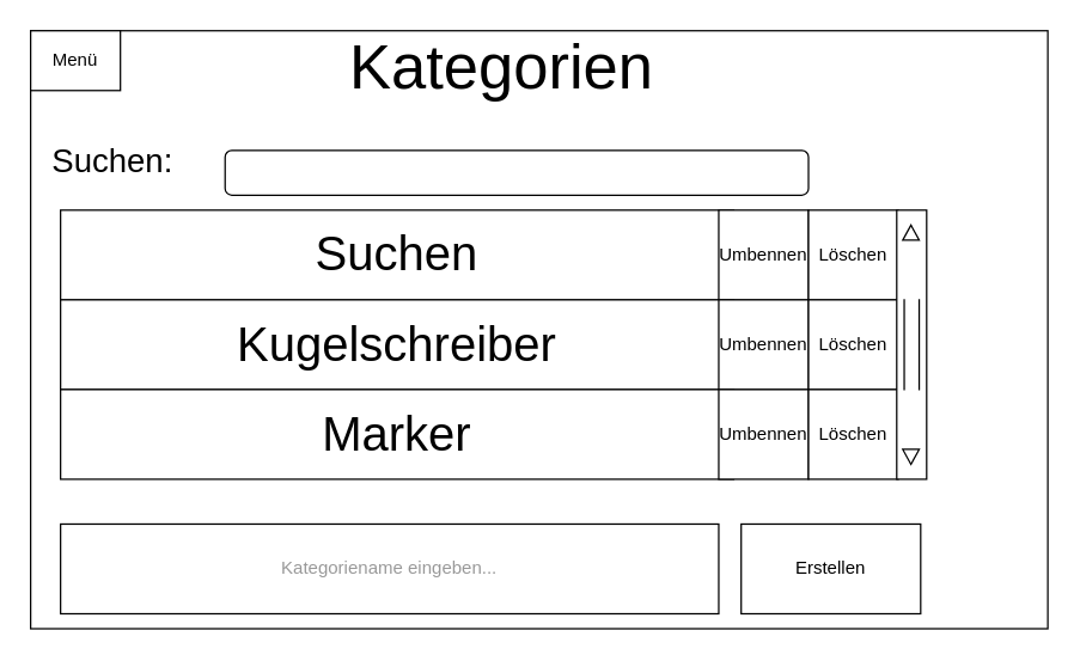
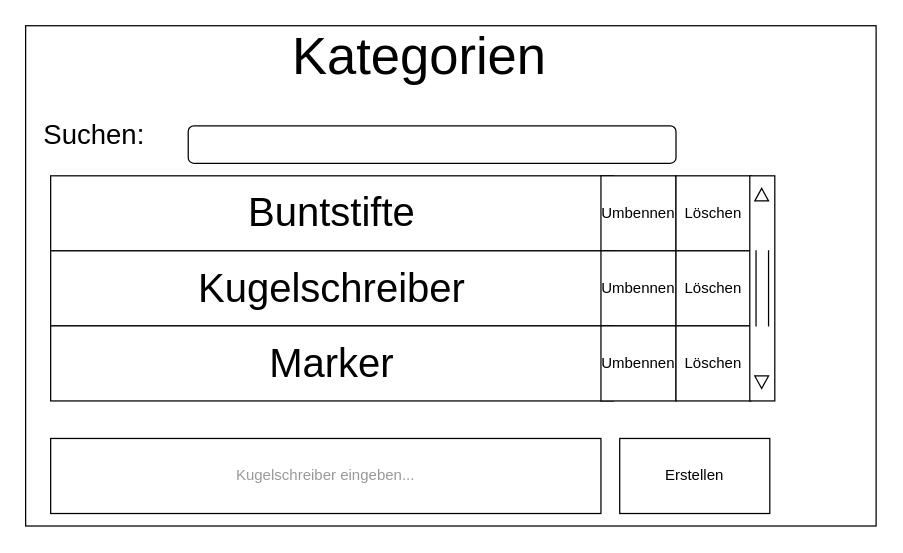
- <mxCell id="17" value="Menü" style="rounded=0;whiteSpace=wrap;html=1;" parent="1" vertex="1"><mxGeometry x="20" y="20" width="60" height="40" as="geometry" /></mxCell>
- <mxCell id="4" value="&lt;font style=&quot;font-size: 32px&quot;&gt;Suchen&lt;/font&gt;" style="rounded=0;whiteSpace=wrap;html=1;" parent="1" vertex="1"><mxGeometry x="40" y="140" width="450" height="60" as="geometry" /></mxCell>
+ <mxCell id="4" value="&lt;font style=&quot;font-size: 32px&quot;&gt;Buntstifte&lt;/font&gt;" style="rounded=0;whiteSpace=wrap;html=1;" parent="1" vertex="1"><mxGeometry x="40" y="140" width="450" height="60" as="geometry" /></mxCell>
- <mxCell id="13" value="&lt;font color=&quot;#999999&quot;&gt;Kategoriename eingeben...&lt;/font&gt;" style="rounded=0;whiteSpace=wrap;html=1;" parent="1" vertex="1"><mxGeometry x="40" y="350" width="440" height="60" as="geometry" /></mxCell>
+ <mxCell id="13" value="&lt;font color=&quot;#999999&quot;&gt;Kugelschreiber eingeben...&lt;/font&gt;" style="rounded=0;whiteSpace=wrap;html=1;" parent="1" vertex="1"><mxGeometry x="40" y="350" width="440" height="60" as="geometry" /></mxCell>
